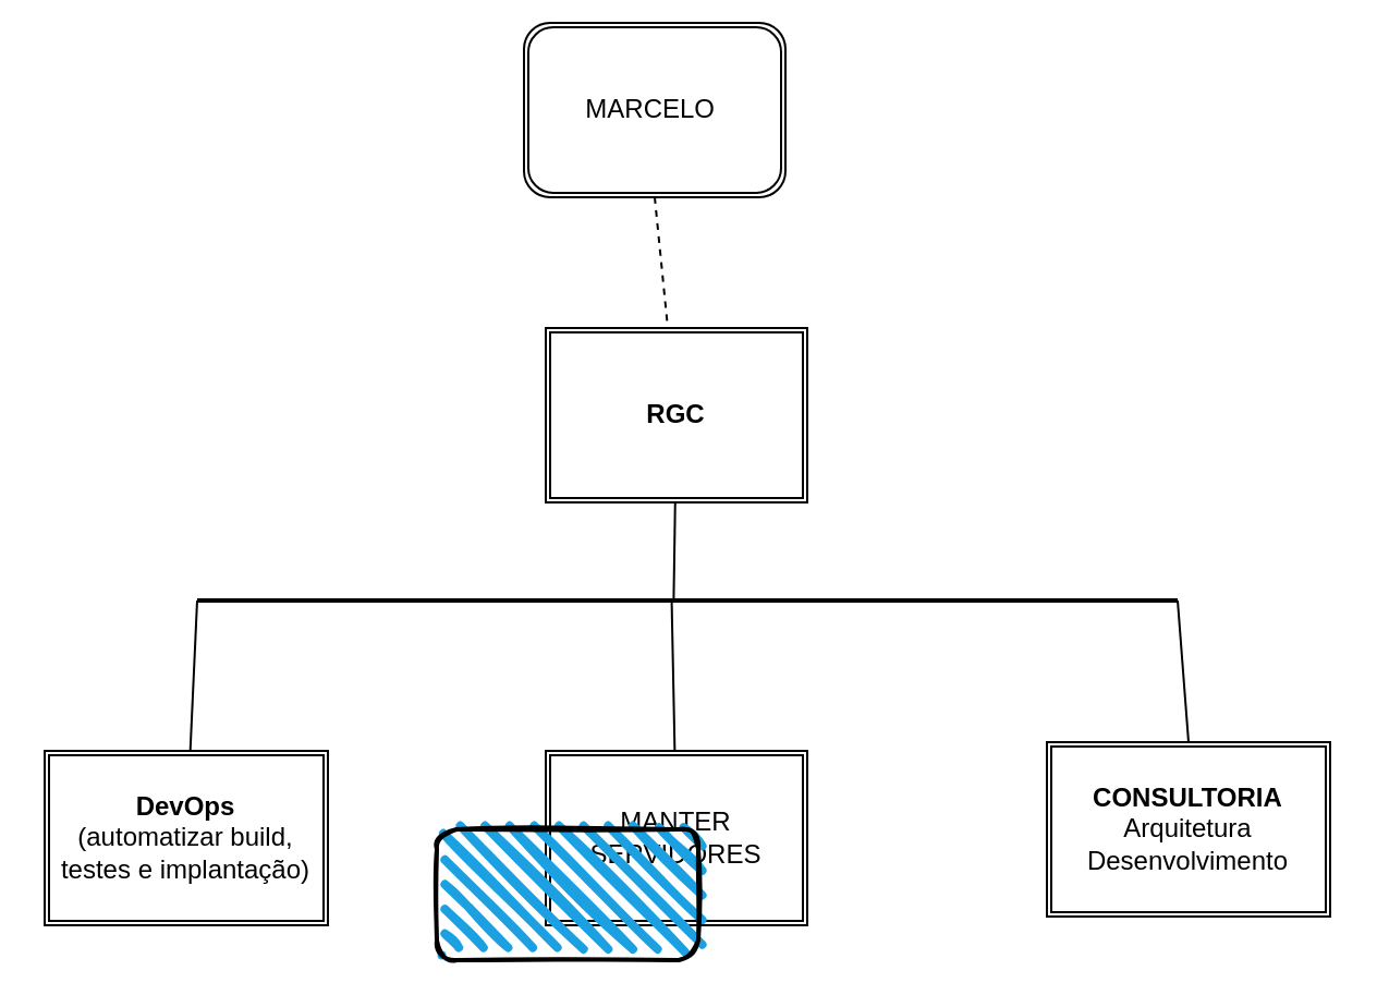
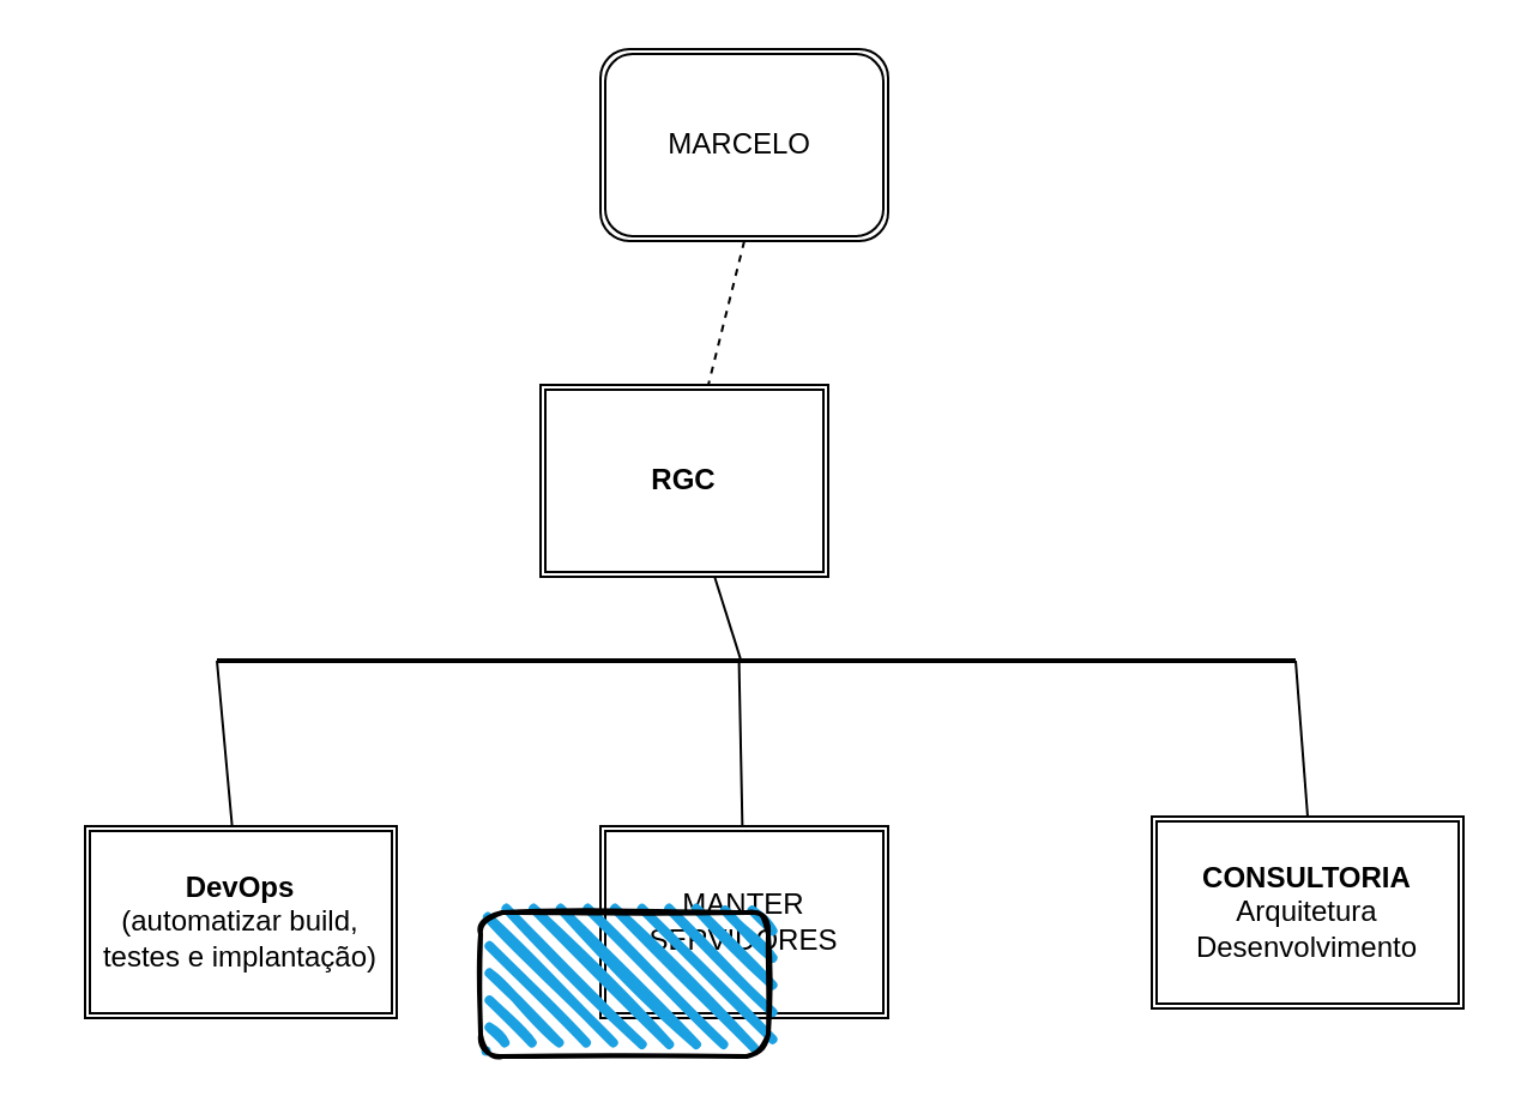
- <mxCell id="4" value="MARCELO&amp;nbsp;" style="shape=ext;double=1;rounded=1;whiteSpace=wrap;html=1;" vertex="1" parent="1"><mxGeometry x="240" y="10" width="120" height="80" as="geometry" /></mxCell>
+ <mxCell id="4" value="MARCELO&amp;nbsp;" style="shape=ext;double=1;rounded=1;whiteSpace=wrap;html=1;" vertex="1" parent="1"><mxGeometry x="250" y="20" width="120" height="80" as="geometry" /></mxCell>
- <mxCell id="2" value="&lt;b&gt;RGC&lt;/b&gt;" style="shape=ext;double=1;rounded=0;whiteSpace=wrap;html=1;" vertex="1" parent="1"><mxGeometry x="250" y="150" width="120" height="80" as="geometry" /></mxCell>
+ <mxCell id="2" value="&lt;b&gt;RGC&lt;/b&gt;" style="shape=ext;double=1;rounded=0;whiteSpace=wrap;html=1;" vertex="1" parent="1"><mxGeometry x="225" y="160" width="120" height="80" as="geometry" /></mxCell>
- <mxCell id="12" value="&lt;b&gt;DevOps&lt;/b&gt;&lt;div&gt;(automatizar build, testes e implantação)&lt;/div&gt;" style="shape=ext;double=1;rounded=0;whiteSpace=wrap;html=1;" vertex="1" parent="1"><mxGeometry x="20" y="344" width="130" height="80" as="geometry" /></mxCell>
+ <mxCell id="12" value="&lt;b&gt;DevOps&lt;/b&gt;&lt;div&gt;(automatizar build, testes e implantação)&lt;/div&gt;" style="shape=ext;double=1;rounded=0;whiteSpace=wrap;html=1;" vertex="1" parent="1"><mxGeometry x="35" y="344" width="130" height="80" as="geometry" /></mxCell>
